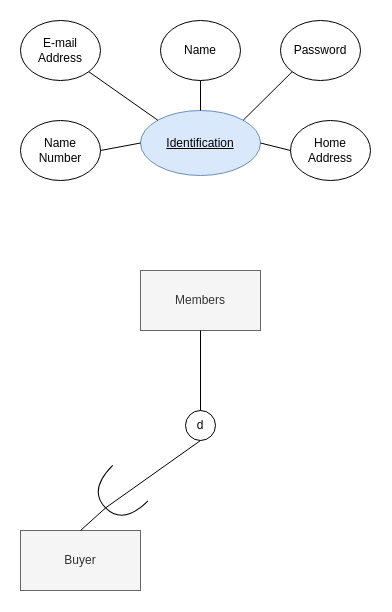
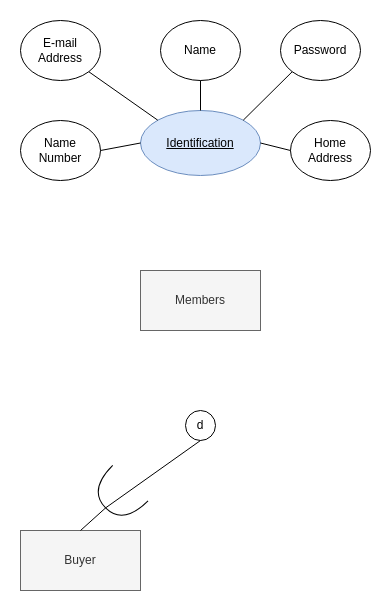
- <mxCell id="15" value="" style="endArrow=none;html=1;rounded=0;exitX=0.5;exitY=1;exitDx=0;exitDy=0;entryX=0.5;entryY=0;entryDx=0;entryDy=0;" edge="1" parent="1" source="2" target="14"><mxGeometry width="50" height="50" relative="1" as="geometry"><mxPoint x="360" y="370" as="sourcePoint" /><mxPoint x="410" y="320" as="targetPoint" /></mxGeometry></mxCell>
